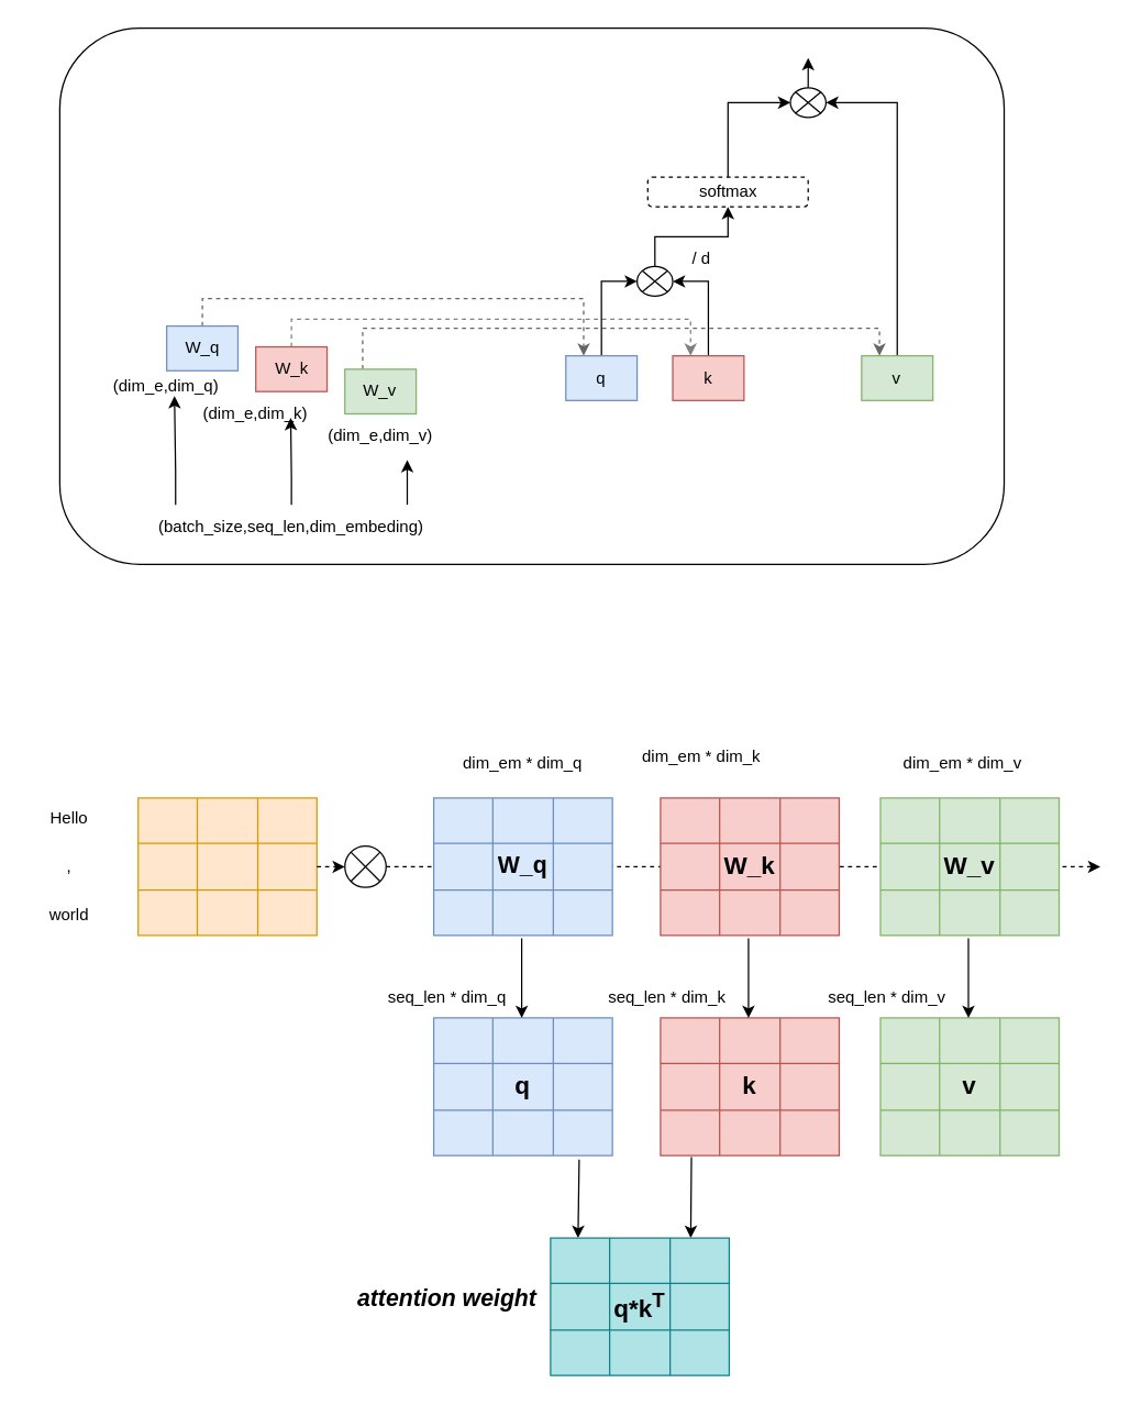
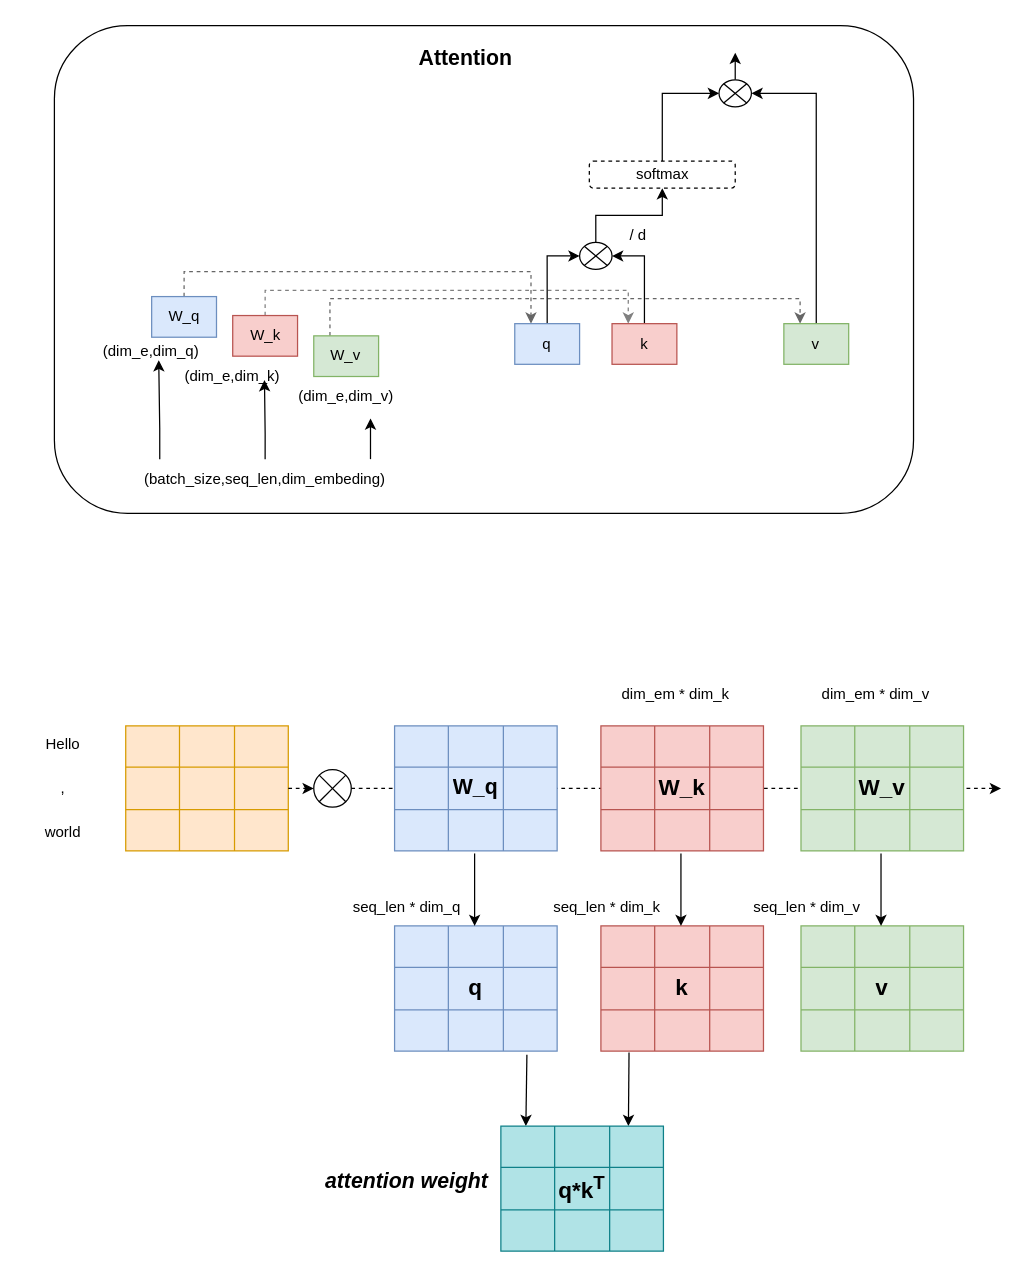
+ <mxCell id="31" value="&lt;b&gt;&lt;font style=&quot;font-size: 17px;&quot;&gt;Attention&lt;/font&gt;&lt;/b&gt;" style="text;html=1;align=center;verticalAlign=middle;whiteSpace=wrap;rounded=0;" vertex="1" parent="3"><mxGeometry x="303.333" y="10.833" width="77.778" height="32.5" as="geometry" /></mxCell>
- <mxCell id="88" value="dim_em * dim_k" style="text;html=1;align=center;verticalAlign=middle;whiteSpace=wrap;rounded=0;" vertex="1" parent="1"><mxGeometry x="450" y="535" width="120" height="30" as="geometry" /></mxCell>
+ <mxCell id="88" value="dim_em * dim_k" style="text;html=1;align=center;verticalAlign=middle;whiteSpace=wrap;rounded=0;" vertex="1" parent="1"><mxGeometry x="480" y="540" width="120" height="30" as="geometry" /></mxCell>
- <mxCell id="87" value="dim_em * dim_q" style="text;html=1;align=center;verticalAlign=middle;whiteSpace=wrap;rounded=0;" vertex="1" parent="1"><mxGeometry x="320" y="540" width="120" height="30" as="geometry" /></mxCell>
